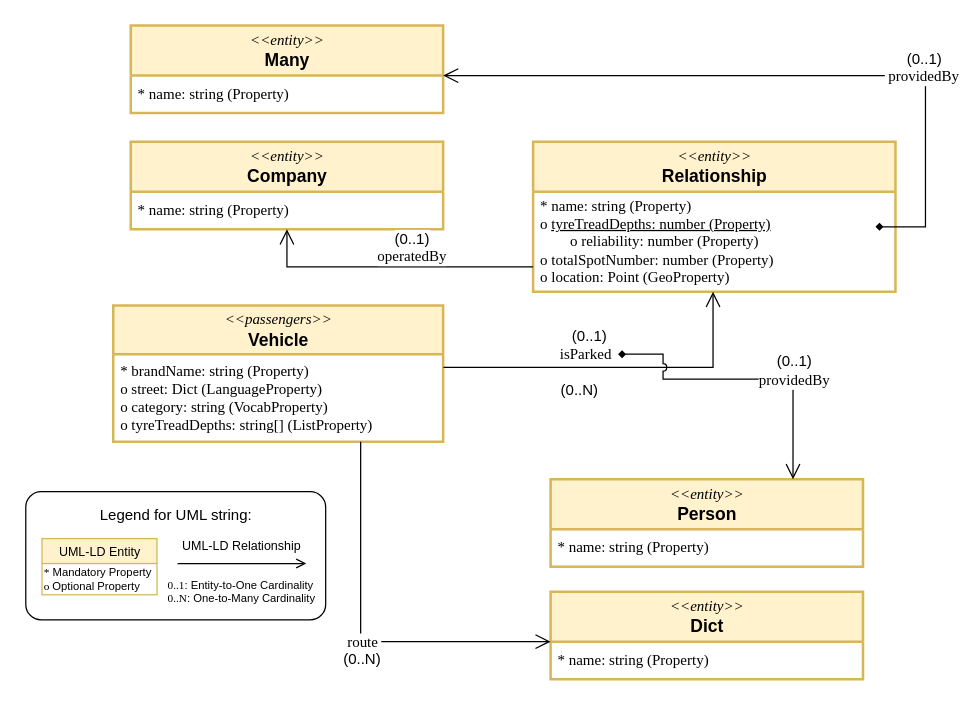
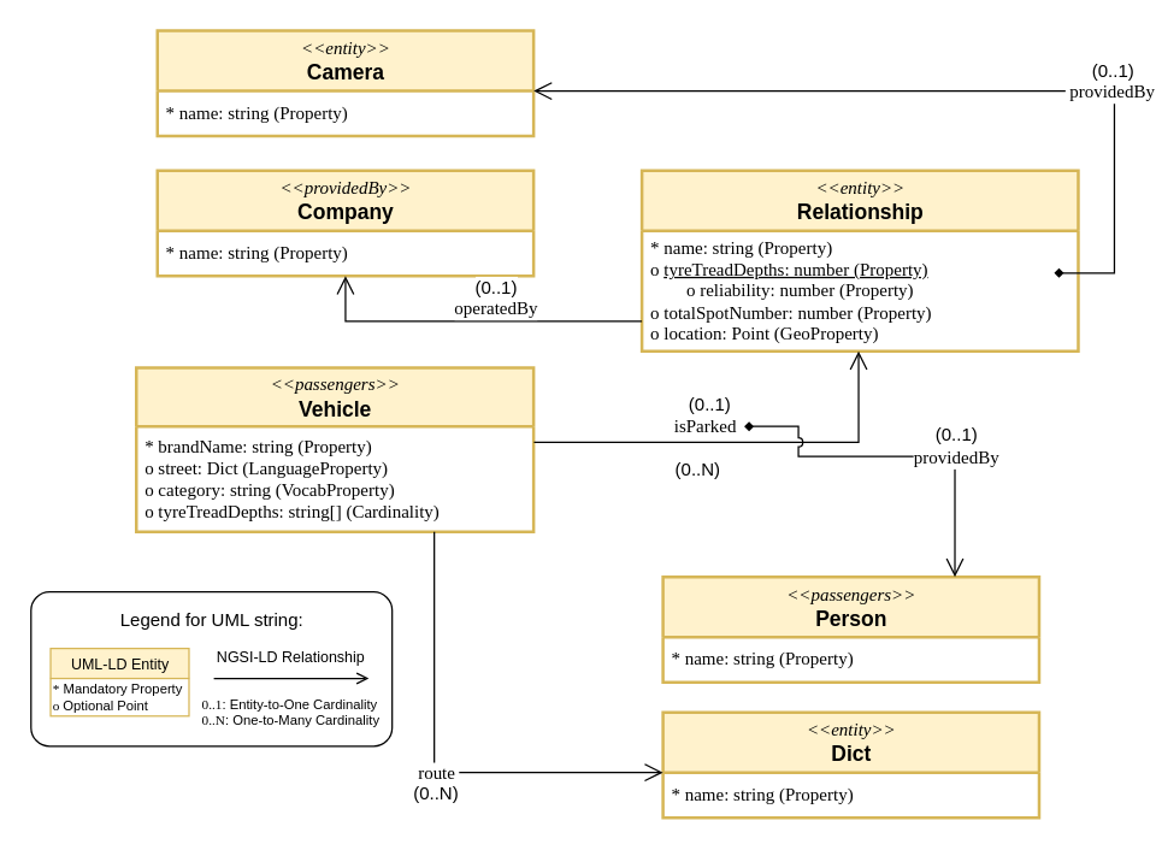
- <mxCell id="18" value="&lt;font style=&quot;font-size: 12px;&quot; face=&quot;Tahoma&quot;&gt;&amp;lt;&amp;lt;entity&amp;gt;&amp;gt;&lt;/font&gt;&lt;br&gt;&lt;span style=&quot;font-style: normal;&quot;&gt;&lt;b&gt;Many&lt;/b&gt;&lt;/span&gt;" style="swimlane;childLayout=stackLayout;horizontal=1;startSize=40;horizontalStack=0;rounded=0;fontSize=14;fontStyle=2;strokeWidth=2;resizeParent=0;resizeLast=1;shadow=0;dashed=0;align=center;fillColor=#fff2cc;strokeColor=#d6b656;spacingBottom=2;arcSize=19;fixDash=0;autosize=1;container=1;backgroundOutline=0;enumerate=0;noLabel=0;html=1;" parent="1" vertex="1"><mxGeometry x="104" y="20" width="250" height="70" as="geometry" /></mxCell>
+ <mxCell id="18" value="&lt;font style=&quot;font-size: 12px;&quot; face=&quot;Tahoma&quot;&gt;&amp;lt;&amp;lt;entity&amp;gt;&amp;gt;&lt;/font&gt;&lt;br&gt;&lt;span style=&quot;font-style: normal;&quot;&gt;&lt;b&gt;Camera&lt;/b&gt;&lt;/span&gt;" style="swimlane;childLayout=stackLayout;horizontal=1;startSize=40;horizontalStack=0;rounded=0;fontSize=14;fontStyle=2;strokeWidth=2;resizeParent=0;resizeLast=1;shadow=0;dashed=0;align=center;fillColor=#fff2cc;strokeColor=#d6b656;spacingBottom=2;arcSize=19;fixDash=0;autosize=1;container=1;backgroundOutline=0;enumerate=0;noLabel=0;html=1;" parent="1" vertex="1"><mxGeometry x="104" y="20" width="250" height="70" as="geometry" /></mxCell>
- <mxCell id="6" value="&lt;font style=&quot;font-size: 12px;&quot; face=&quot;Tahoma&quot;&gt;&amp;lt;&amp;lt;entity&amp;gt;&amp;gt;&lt;/font&gt;&lt;br&gt;&lt;span style=&quot;font-style: normal;&quot;&gt;&lt;b&gt;Company&lt;/b&gt;&lt;/span&gt;" style="swimlane;childLayout=stackLayout;horizontal=1;startSize=40;horizontalStack=0;rounded=0;fontSize=14;fontStyle=2;strokeWidth=2;resizeParent=0;resizeLast=1;shadow=0;dashed=0;align=center;fillColor=#fff2cc;strokeColor=#d6b656;spacingBottom=2;arcSize=19;fixDash=0;autosize=1;container=1;backgroundOutline=0;enumerate=0;noLabel=0;html=1;" parent="1" vertex="1"><mxGeometry x="104" y="113" width="250" height="70" as="geometry" /></mxCell>
+ <mxCell id="6" value="&lt;font style=&quot;font-size: 12px;&quot; face=&quot;Tahoma&quot;&gt;&amp;lt;&amp;lt;providedBy&amp;gt;&amp;gt;&lt;/font&gt;&lt;br&gt;&lt;span style=&quot;font-style: normal;&quot;&gt;&lt;b&gt;Company&lt;/b&gt;&lt;/span&gt;" style="swimlane;childLayout=stackLayout;horizontal=1;startSize=40;horizontalStack=0;rounded=0;fontSize=14;fontStyle=2;strokeWidth=2;resizeParent=0;resizeLast=1;shadow=0;dashed=0;align=center;fillColor=#fff2cc;strokeColor=#d6b656;spacingBottom=2;arcSize=19;fixDash=0;autosize=1;container=1;backgroundOutline=0;enumerate=0;noLabel=0;html=1;" parent="1" vertex="1"><mxGeometry x="104" y="113" width="250" height="70" as="geometry" /></mxCell>
- <mxCell id="3" value="* brandName: string (Property)&lt;br&gt;o street: Dict (LanguageProperty)&lt;div&gt;o category: string (VocabProperty)&lt;br&gt;&lt;/div&gt;&lt;div&gt;o tyreTreadDepths: string[] (ListProperty)&lt;br&gt;&lt;/div&gt;" style="align=left;strokeColor=none;fillColor=none;spacingLeft=4;fontSize=12;verticalAlign=top;resizable=0;rotatable=0;part=1;html=1;fontFamily=Verdana;" parent="2" vertex="1"><mxGeometry y="39" width="264" height="70" as="geometry" /></mxCell>
+ <mxCell id="3" value="* brandName: string (Property)&lt;br&gt;o street: Dict (LanguageProperty)&lt;div&gt;o category: string (VocabProperty)&lt;br&gt;&lt;/div&gt;&lt;div&gt;o tyreTreadDepths: string[] (Cardinality)&lt;br&gt;&lt;/div&gt;" style="align=left;strokeColor=none;fillColor=none;spacingLeft=4;fontSize=12;verticalAlign=top;resizable=0;rotatable=0;part=1;html=1;fontFamily=Verdana;" parent="2" vertex="1"><mxGeometry y="39" width="264" height="70" as="geometry" /></mxCell>
- <mxCell id="12" value="&lt;font style=&quot;font-size: 12px;&quot; face=&quot;Tahoma&quot;&gt;&amp;lt;&amp;lt;entity&amp;gt;&amp;gt;&lt;/font&gt;&lt;br&gt;&lt;span style=&quot;font-style: normal;&quot;&gt;&lt;b&gt;Person&lt;/b&gt;&lt;/span&gt;" style="swimlane;childLayout=stackLayout;horizontal=1;startSize=40;horizontalStack=0;rounded=0;fontSize=14;fontStyle=2;strokeWidth=2;resizeParent=0;resizeLast=1;shadow=0;dashed=0;align=center;fillColor=#fff2cc;strokeColor=#d6b656;spacingBottom=2;arcSize=19;fixDash=0;autosize=1;container=1;backgroundOutline=0;enumerate=0;noLabel=0;html=1;" parent="1" vertex="1"><mxGeometry x="440" y="383" width="250" height="70" as="geometry" /></mxCell>
+ <mxCell id="12" value="&lt;font style=&quot;font-size: 12px;&quot; face=&quot;Tahoma&quot;&gt;&amp;lt;&amp;lt;passengers&amp;gt;&amp;gt;&lt;/font&gt;&lt;br&gt;&lt;span style=&quot;font-style: normal;&quot;&gt;&lt;b&gt;Person&lt;/b&gt;&lt;/span&gt;" style="swimlane;childLayout=stackLayout;horizontal=1;startSize=40;horizontalStack=0;rounded=0;fontSize=14;fontStyle=2;strokeWidth=2;resizeParent=0;resizeLast=1;shadow=0;dashed=0;align=center;fillColor=#fff2cc;strokeColor=#d6b656;spacingBottom=2;arcSize=19;fixDash=0;autosize=1;container=1;backgroundOutline=0;enumerate=0;noLabel=0;html=1;" parent="1" vertex="1"><mxGeometry x="440" y="383" width="250" height="70" as="geometry" /></mxCell>
- <mxCell id="35" value="&lt;div style=&quot;text-align: left;&quot;&gt;&lt;span style=&quot;text-wrap: nowrap;&quot;&gt;&lt;font style=&quot;font-size: 10px;&quot; face=&quot;Helvetica&quot;&gt;UML-LD Relationship&lt;/font&gt;&lt;/span&gt;&lt;/div&gt;" style="text;html=1;align=center;verticalAlign=middle;whiteSpace=wrap;rounded=0;fontSize=5;" parent="1" vertex="1"><mxGeometry x="148" y="430.5" width="90" height="10" as="geometry" /></mxCell>
+ <mxCell id="35" value="&lt;div style=&quot;text-align: left;&quot;&gt;&lt;span style=&quot;text-wrap: nowrap;&quot;&gt;&lt;font style=&quot;font-size: 10px;&quot; face=&quot;Helvetica&quot;&gt;NGSI-LD Relationship&lt;/font&gt;&lt;/span&gt;&lt;/div&gt;" style="text;html=1;align=center;verticalAlign=middle;whiteSpace=wrap;rounded=0;fontSize=5;" parent="1" vertex="1"><mxGeometry x="148" y="430.5" width="90" height="10" as="geometry" /></mxCell>
- <mxCell id="34" value="&lt;div style=&quot;text-align: left; font-size: 9px;&quot;&gt;&lt;font style=&quot;font-size: 9px;&quot;&gt;&lt;span style=&quot;background-color: initial; text-wrap: nowrap; font-family: Verdana;&quot;&gt;*&lt;/span&gt;&lt;span style=&quot;background-color: initial;&quot;&gt;&amp;nbsp;Mandatory Property&lt;/span&gt;&lt;/font&gt;&lt;/div&gt;&lt;div style=&quot;text-align: left; font-size: 9px;&quot;&gt;&lt;font style=&quot;font-size: 9px;&quot;&gt;&lt;span style=&quot;font-family: Verdana; text-wrap: nowrap; background-color: initial;&quot;&gt;&lt;font style=&quot;font-size: 9px;&quot;&gt;o&amp;nbsp;&lt;/font&gt;&lt;/span&gt;&lt;span style=&quot;background-color: initial;&quot;&gt;Optional Property&lt;/span&gt;&lt;/font&gt;&lt;br style=&quot;font-family: Verdana; text-align: left; text-wrap: nowrap; font-size: 5px;&quot;&gt;&lt;/div&gt;" style="text;html=1;align=center;verticalAlign=middle;whiteSpace=wrap;rounded=0;fontSize=5;" parent="1" vertex="1"><mxGeometry x="33" y="457.5" width="90" height="10" as="geometry" /></mxCell>
+ <mxCell id="34" value="&lt;div style=&quot;text-align: left; font-size: 9px;&quot;&gt;&lt;font style=&quot;font-size: 9px;&quot;&gt;&lt;span style=&quot;background-color: initial; text-wrap: nowrap; font-family: Verdana;&quot;&gt;*&lt;/span&gt;&lt;span style=&quot;background-color: initial;&quot;&gt;&amp;nbsp;Mandatory Property&lt;/span&gt;&lt;/font&gt;&lt;/div&gt;&lt;div style=&quot;text-align: left; font-size: 9px;&quot;&gt;&lt;font style=&quot;font-size: 9px;&quot;&gt;&lt;span style=&quot;font-family: Verdana; text-wrap: nowrap; background-color: initial;&quot;&gt;&lt;font style=&quot;font-size: 9px;&quot;&gt;o&amp;nbsp;&lt;/font&gt;&lt;/span&gt;&lt;span style=&quot;background-color: initial;&quot;&gt;Optional Point&lt;/span&gt;&lt;/font&gt;&lt;br style=&quot;font-family: Verdana; text-align: left; text-wrap: nowrap; font-size: 5px;&quot;&gt;&lt;/div&gt;" style="text;html=1;align=center;verticalAlign=middle;whiteSpace=wrap;rounded=0;fontSize=5;" parent="1" vertex="1"><mxGeometry x="33" y="457.5" width="90" height="10" as="geometry" /></mxCell>
